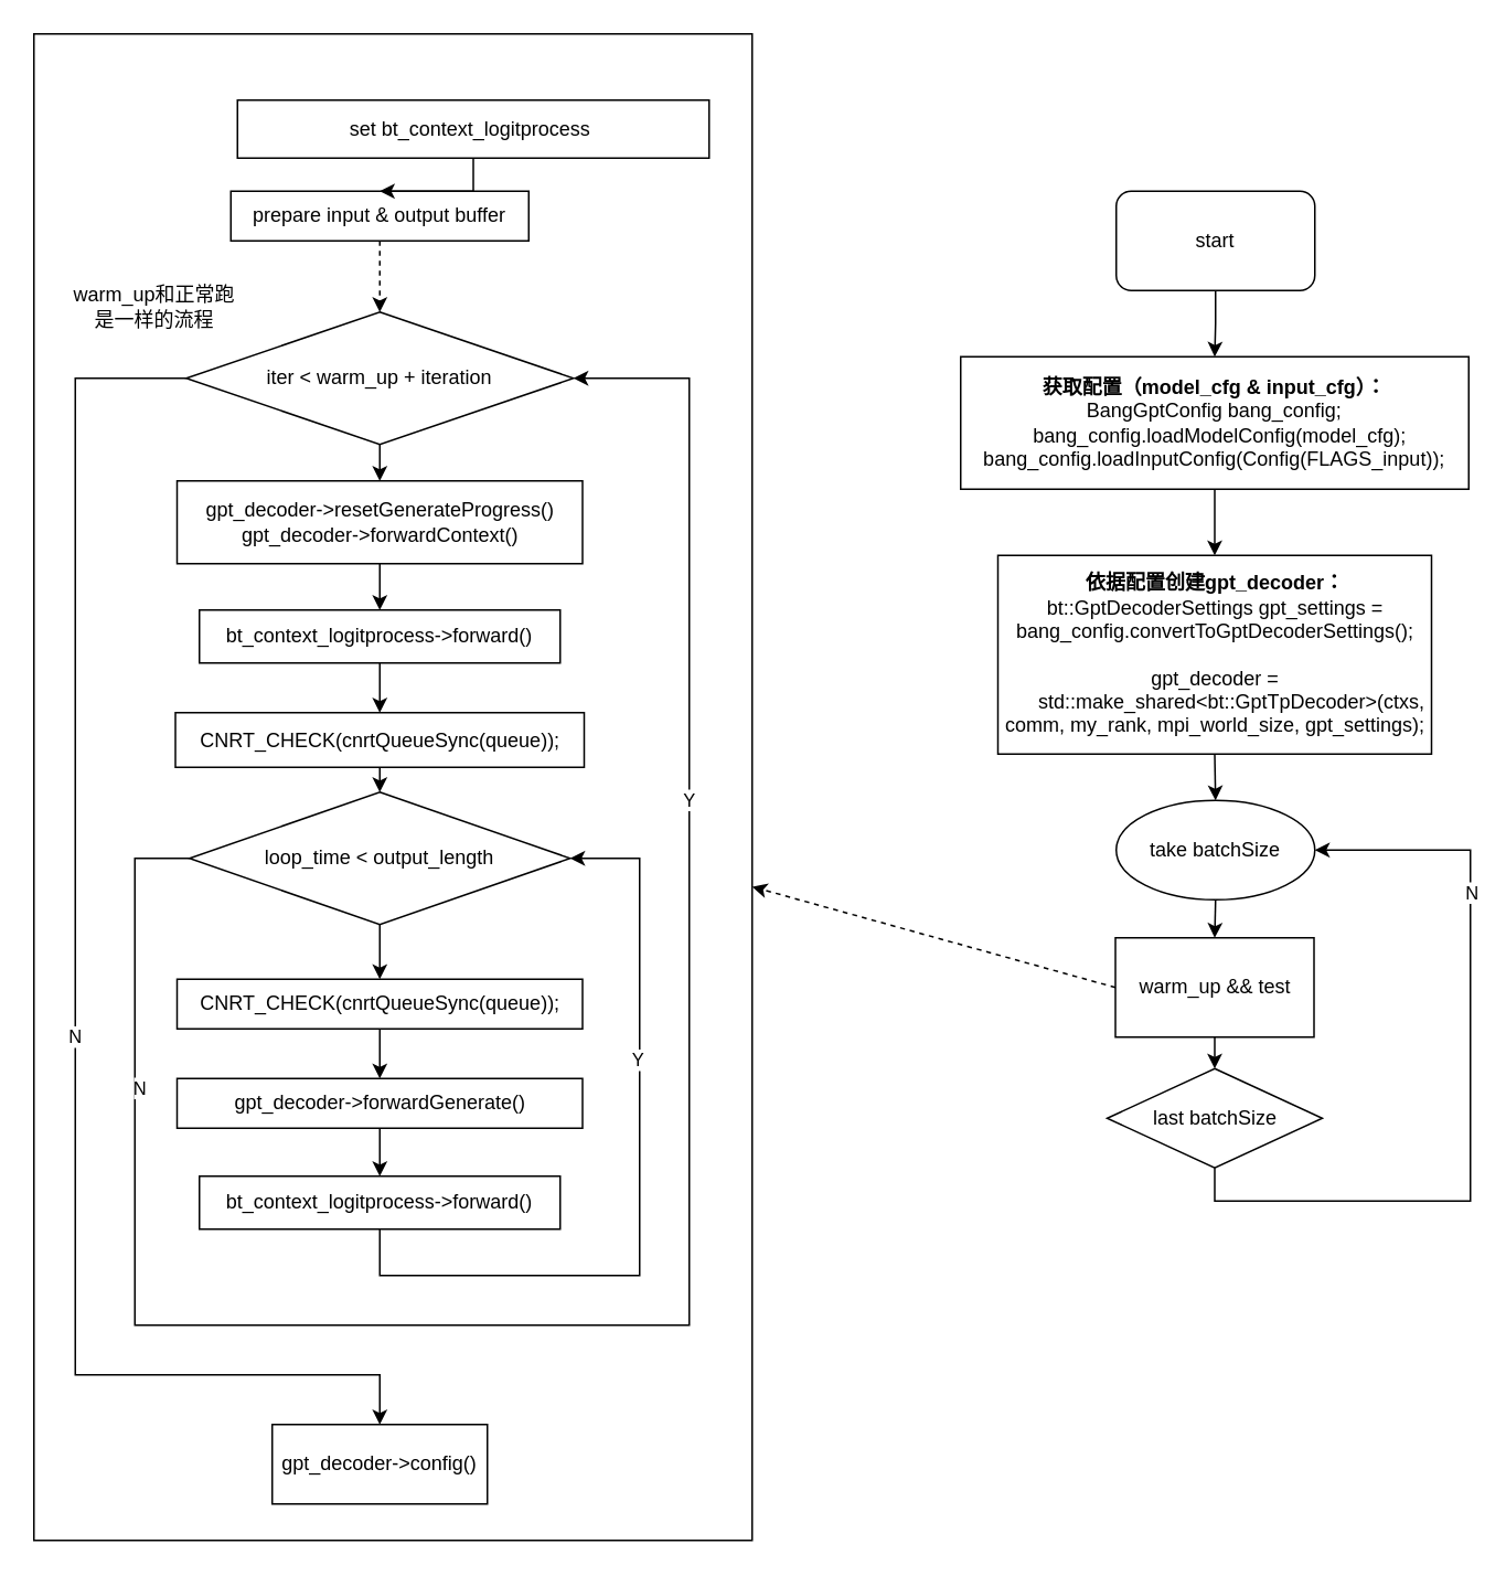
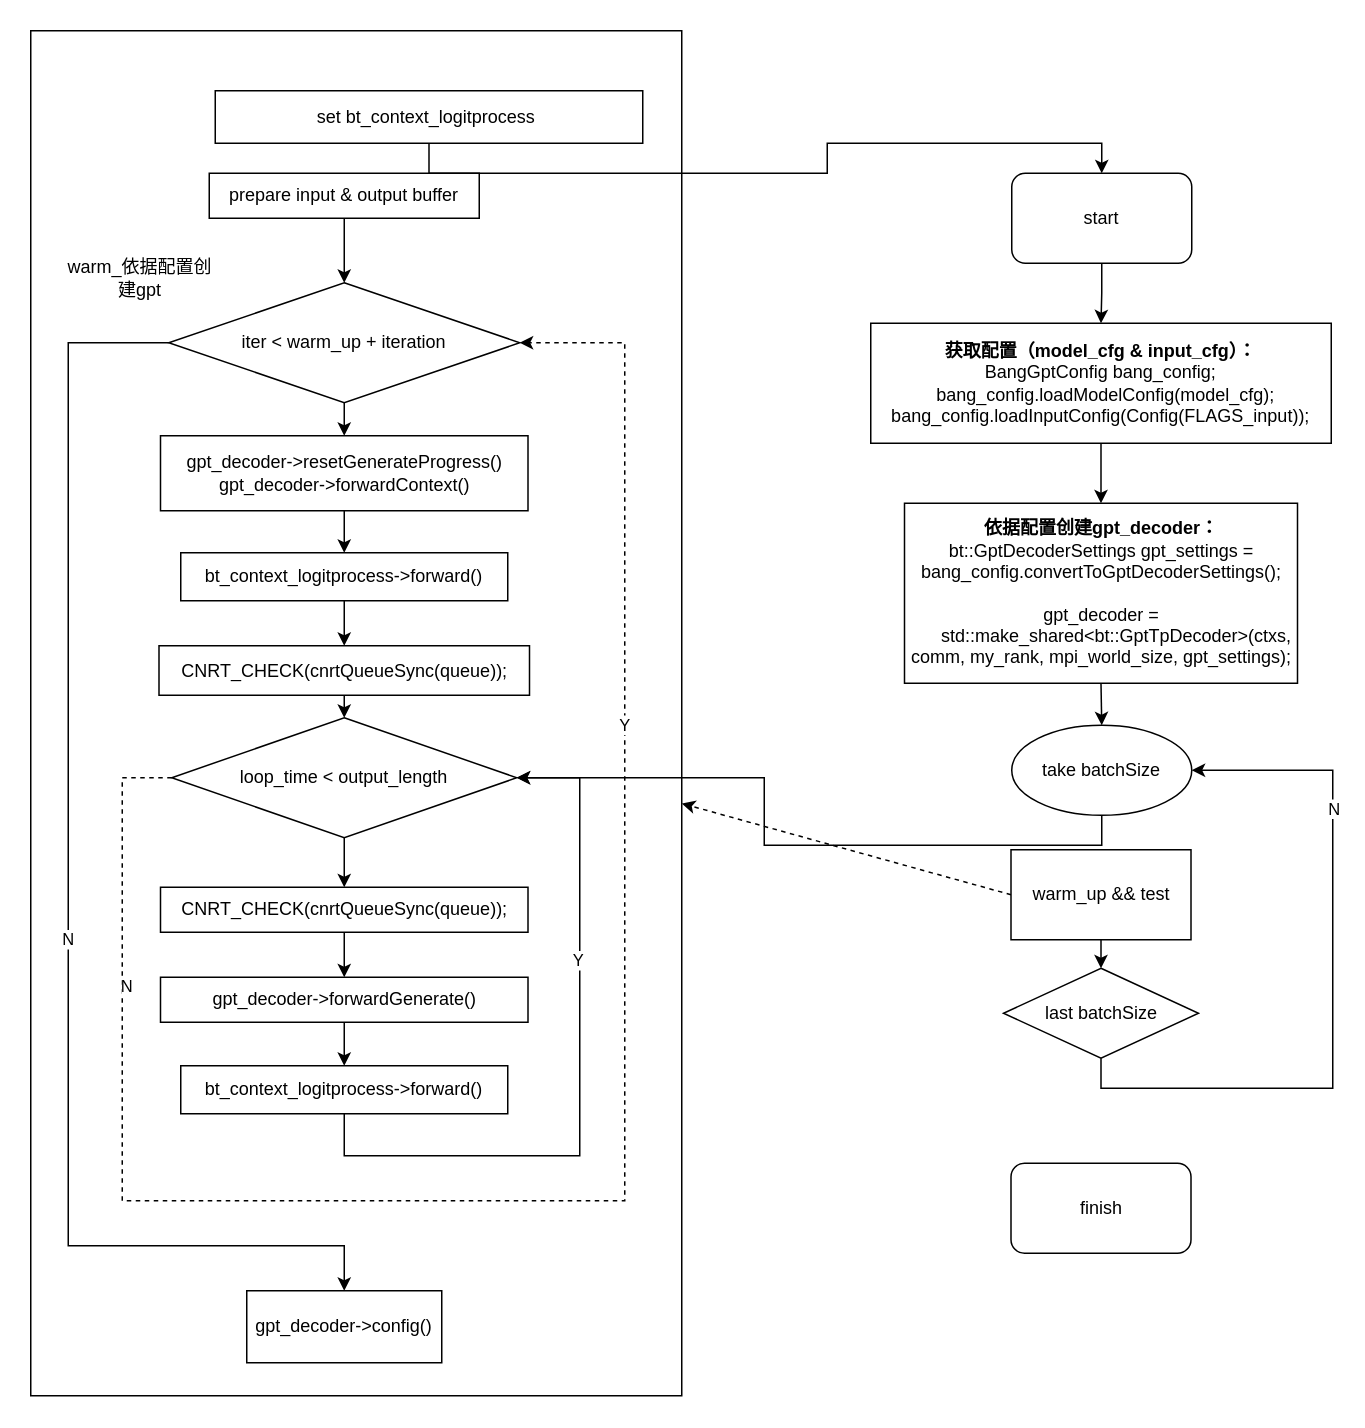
- <mxCell id="41" style="edgeStyle=orthogonalEdgeStyle;rounded=0;orthogonalLoop=1;jettySize=auto;html=1;exitX=0.5;exitY=1;exitDx=0;exitDy=0;entryX=0.5;entryY=0;entryDx=0;entryDy=0;" edge="1" parent="1" source="42" target="36"><mxGeometry relative="1" as="geometry" /></mxCell>
+ <mxCell id="41" style="edgeStyle=orthogonalEdgeStyle;rounded=0;orthogonalLoop=1;jettySize=auto;html=1;exitX=0.5;exitY=1;exitDx=0;exitDy=0;" edge="1" parent="1" source="42" target="31"><mxGeometry relative="1" as="geometry" /></mxCell>
- <mxCell id="35" style="edgeStyle=orthogonalEdgeStyle;rounded=0;orthogonalLoop=1;jettySize=auto;html=1;exitX=0.5;exitY=1;exitDx=0;exitDy=0;entryX=0.5;entryY=0;entryDx=0;entryDy=0;dashed=1;" edge="1" parent="1" source="36" target="6"><mxGeometry relative="1" as="geometry" /></mxCell>
+ <mxCell id="35" style="edgeStyle=orthogonalEdgeStyle;rounded=0;orthogonalLoop=1;jettySize=auto;html=1;exitX=0.5;exitY=1;exitDx=0;exitDy=0;entryX=0.5;entryY=0;entryDx=0;entryDy=0;" edge="1" parent="1" source="36" target="6"><mxGeometry relative="1" as="geometry" /></mxCell>
- <mxCell id="43" value="warm_up和正常跑是一样的流程" style="text;html=1;strokeColor=none;fillColor=none;align=center;verticalAlign=middle;whiteSpace=wrap;rounded=0;" vertex="1" parent="1"><mxGeometry x="43" y="170" width="100" height="30" as="geometry" /></mxCell>
+ <mxCell id="43" value="warm_依据配置创建gpt" style="text;html=1;strokeColor=none;fillColor=none;align=center;verticalAlign=middle;whiteSpace=wrap;rounded=0;" vertex="1" parent="1"><mxGeometry x="43" y="170" width="100" height="30" as="geometry" /></mxCell>
- <mxCell id="24" style="edgeStyle=orthogonalEdgeStyle;rounded=0;orthogonalLoop=1;jettySize=auto;html=1;exitX=0.5;exitY=1;exitDx=0;exitDy=0;entryX=0.5;entryY=0;entryDx=0;entryDy=0;" edge="1" parent="1" source="44" target="29"><mxGeometry relative="1" as="geometry"><mxPoint x="733.5" y="573" as="sourcePoint" /></mxGeometry></mxCell>
+ <mxCell id="24" style="edgeStyle=orthogonalEdgeStyle;rounded=0;orthogonalLoop=1;jettySize=auto;html=1;exitX=0.5;exitY=1;exitDx=0;exitDy=0;" edge="1" parent="1" source="44" target="19"><mxGeometry relative="1" as="geometry"><mxPoint x="733.5" y="573" as="sourcePoint" /></mxGeometry></mxCell>
- <mxCell id="16" style="edgeStyle=orthogonalEdgeStyle;rounded=0;orthogonalLoop=1;jettySize=auto;html=1;exitX=0;exitY=0.5;exitDx=0;exitDy=0;entryX=1;entryY=0.5;entryDx=0;entryDy=0;" edge="1" parent="1" source="19" target="6"><mxGeometry relative="1" as="geometry"><Array as="points"><mxPoint x="81" y="518" /><mxPoint x="81" y="800" /><mxPoint x="416" y="800" /><mxPoint x="416" y="228" /></Array></mxGeometry></mxCell>
+ <mxCell id="16" style="edgeStyle=orthogonalEdgeStyle;rounded=0;orthogonalLoop=1;jettySize=auto;html=1;exitX=0;exitY=0.5;exitDx=0;exitDy=0;entryX=1;entryY=0.5;entryDx=0;entryDy=0;dashed=1;" edge="1" parent="1" source="19" target="6"><mxGeometry relative="1" as="geometry"><Array as="points"><mxPoint x="81" y="518" /><mxPoint x="81" y="800" /><mxPoint x="416" y="800" /><mxPoint x="416" y="228" /></Array></mxGeometry></mxCell>
+ <mxCell id="32" value="finish" style="rounded=1;whiteSpace=wrap;html=1;" vertex="1" parent="1"><mxGeometry x="673.5" y="775" width="120" height="60" as="geometry" /></mxCell>
